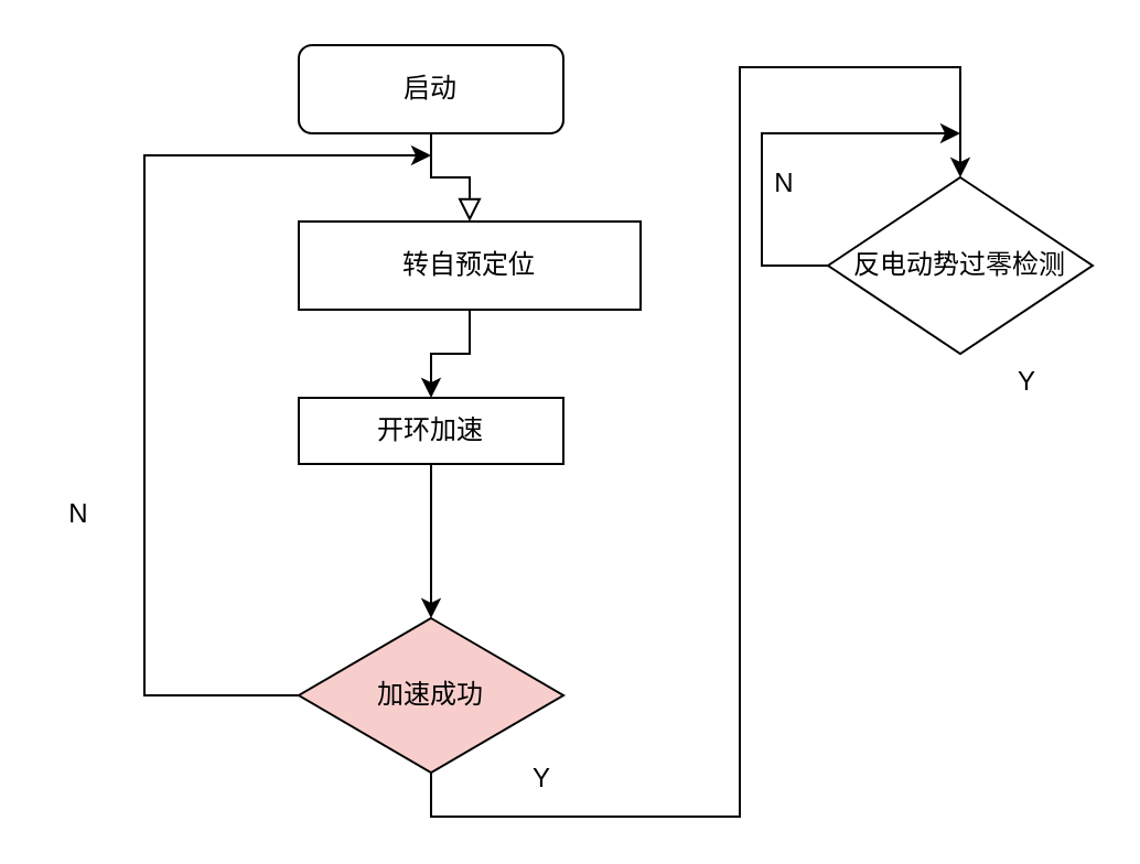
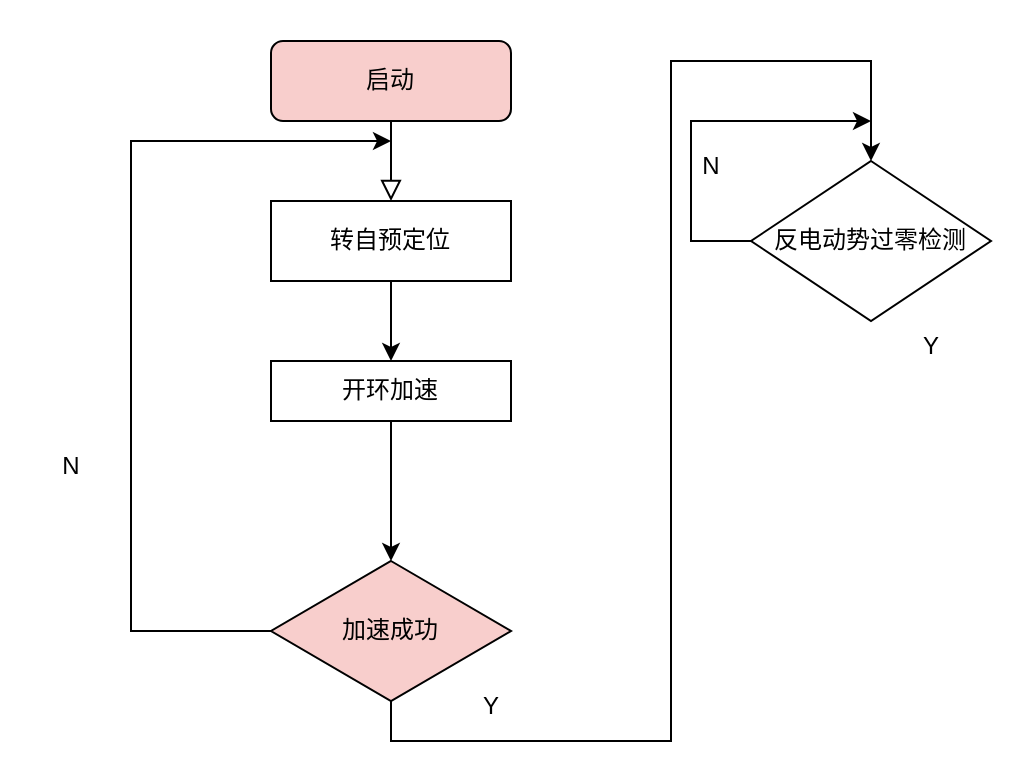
- <mxCell id="3" value="启动" style="rounded=1;whiteSpace=wrap;html=1;fontSize=12;glass=0;strokeWidth=1;shadow=0;" parent="1" vertex="1"><mxGeometry x="135" y="20" width="120" height="40" as="geometry" /></mxCell>
+ <mxCell id="3" value="启动" style="rounded=1;whiteSpace=wrap;html=1;fontSize=12;glass=0;strokeWidth=1;shadow=0;fillColor=#f8cecc;" parent="1" vertex="1"><mxGeometry x="135" y="20" width="120" height="40" as="geometry" /></mxCell>
- <mxCell id="5" value="转自预定位" style="rounded=0;whiteSpace=wrap;html=1;" parent="1" vertex="1"><mxGeometry x="135" y="100" width="155" height="40" as="geometry" /></mxCell>
+ <mxCell id="5" value="转自预定位" style="rounded=0;whiteSpace=wrap;html=1;" parent="1" vertex="1"><mxGeometry x="135" y="100" width="120" height="40" as="geometry" /></mxCell>
